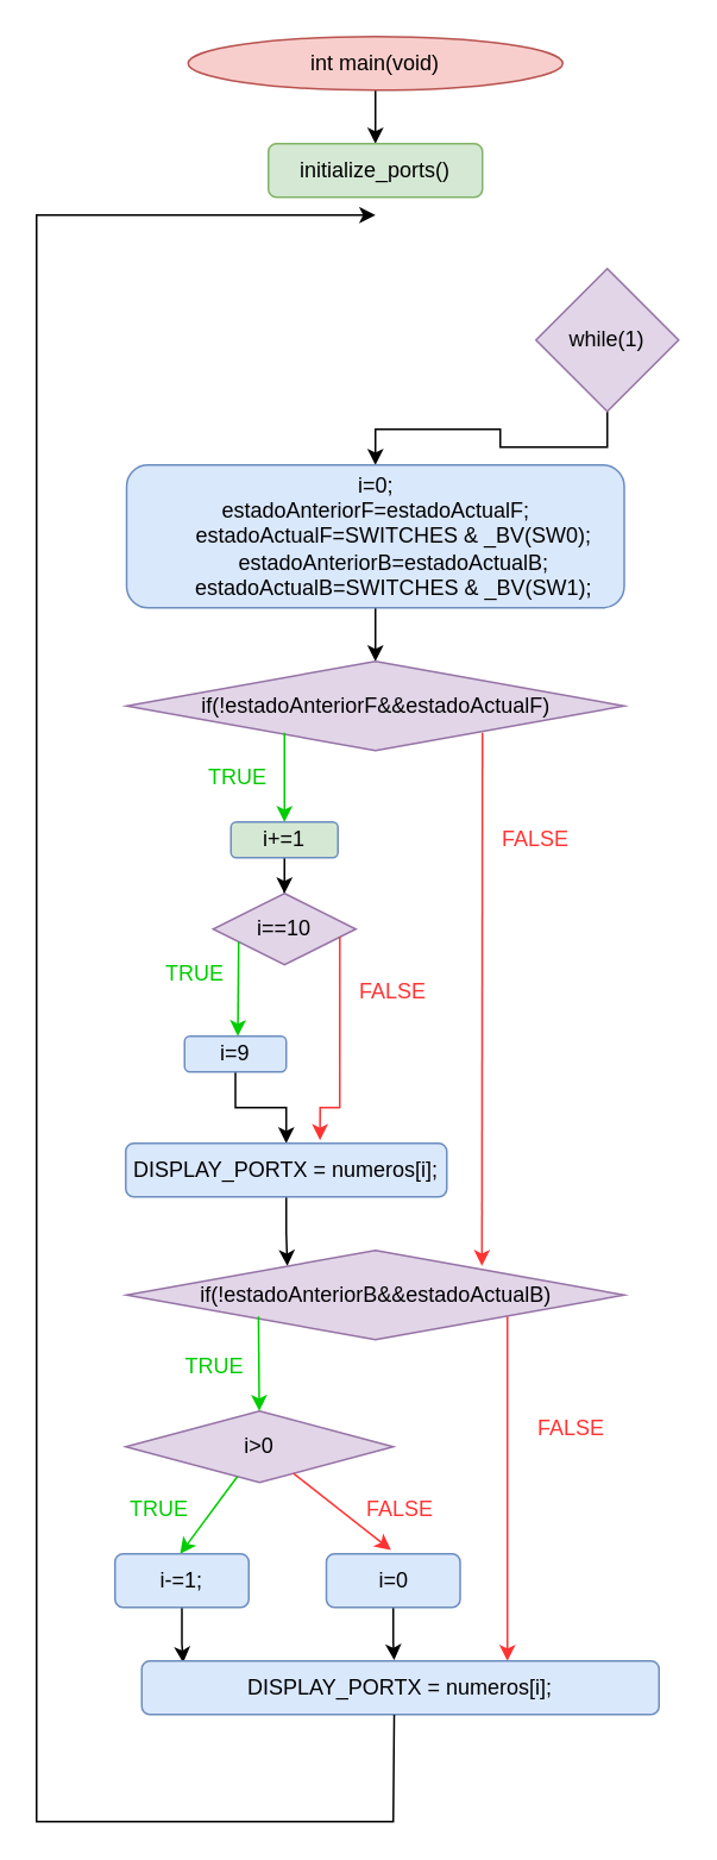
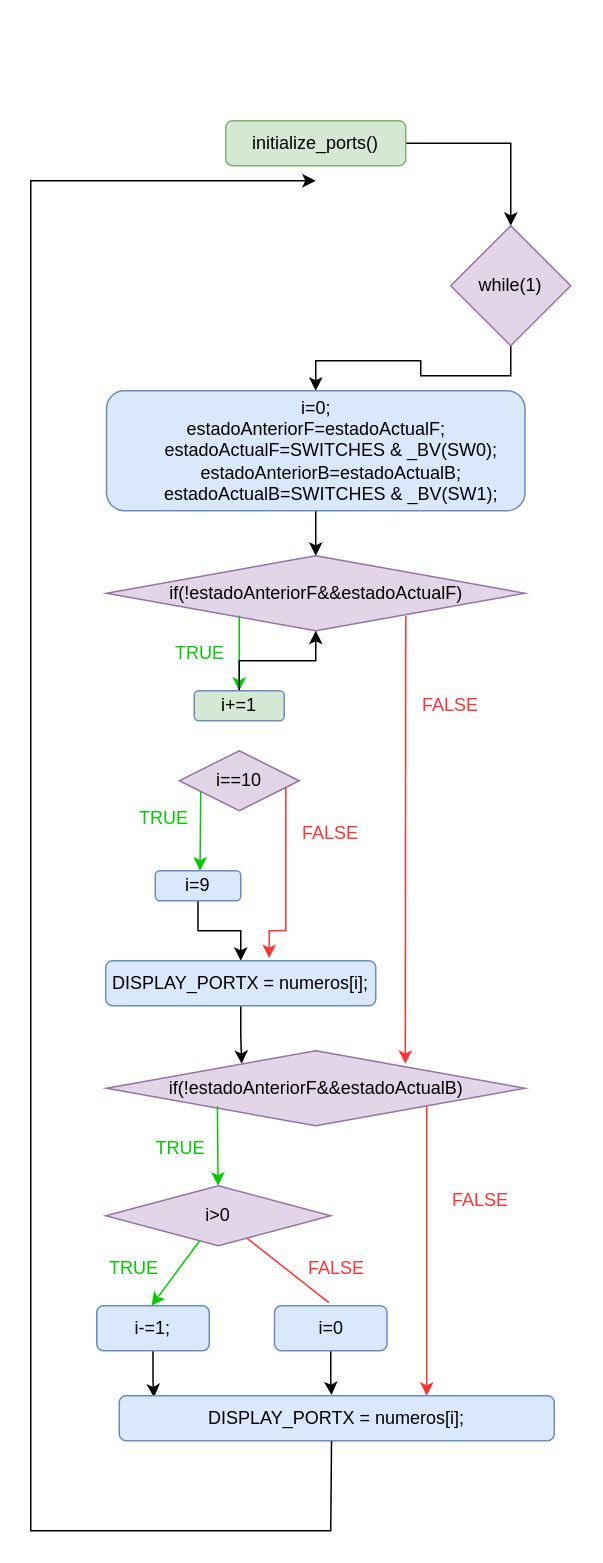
- <mxCell id="3" value="int main(void)" style="ellipse;whiteSpace=wrap;html=1;fillColor=#f8cecc;strokeColor=#b85450;" parent="1" vertex="1"><mxGeometry x="105" y="20" width="210" height="30" as="geometry" /></mxCell>
- <mxCell id="2" value="" style="edgeStyle=orthogonalEdgeStyle;rounded=0;orthogonalLoop=1;jettySize=auto;html=1;" parent="1" source="3" target="5" edge="1"><mxGeometry relative="1" as="geometry" /></mxCell>
+ <mxCell id="4" value="" style="edgeStyle=orthogonalEdgeStyle;rounded=0;orthogonalLoop=1;jettySize=auto;html=1;" parent="1" source="5" target="7" edge="1"><mxGeometry relative="1" as="geometry" /></mxCell>
- <mxCell id="13" value="" style="edgeStyle=orthogonalEdgeStyle;rounded=0;orthogonalLoop=1;jettySize=auto;html=1;" parent="1" source="14" target="15" edge="1"><mxGeometry relative="1" as="geometry" /></mxCell>
+ <mxCell id="13" value="" style="edgeStyle=orthogonalEdgeStyle;rounded=0;orthogonalLoop=1;jettySize=auto;html=1;" parent="1" source="14" target="10" edge="1"><mxGeometry relative="1" as="geometry" /></mxCell>
- <mxCell id="26" value="if(!estadoAnteriorB&amp;amp;&amp;amp;estadoActualB)" style="rhombus;whiteSpace=wrap;html=1;fillColor=#e1d5e7;strokeColor=#9673a6;" parent="1" vertex="1"><mxGeometry x="70.5" y="700" width="279" height="50" as="geometry" /></mxCell>
+ <mxCell id="26" value="if(!estadoAnteriorF&amp;amp;&amp;amp;estadoActualB)" style="rhombus;whiteSpace=wrap;html=1;fillColor=#e1d5e7;strokeColor=#9673a6;" parent="1" vertex="1"><mxGeometry x="70.5" y="700" width="279" height="50" as="geometry" /></mxCell>
- <mxCell id="34" value="" style="endArrow=classic;html=1;rounded=0;strokeColor=#FF3333;entryX=0.483;entryY=-0.071;entryDx=0;entryDy=0;entryPerimeter=0;" parent="1" source="27" target="36" edge="1"><mxGeometry width="50" height="50" relative="1" as="geometry"><mxPoint x="220" y="830" as="sourcePoint" /><mxPoint x="151.5" y="863" as="targetPoint" /></mxGeometry></mxCell>
+ <mxCell id="34" value="" style="endArrow=none;html=1;rounded=0;strokeColor=#FF3333;entryX=0.483;entryY=-0.071;entryDx=0;entryDy=0;entryPerimeter=0;" parent="1" source="27" target="36" edge="1"><mxGeometry width="50" height="50" relative="1" as="geometry"><mxPoint x="220" y="830" as="sourcePoint" /><mxPoint x="151.5" y="863" as="targetPoint" /></mxGeometry></mxCell>
